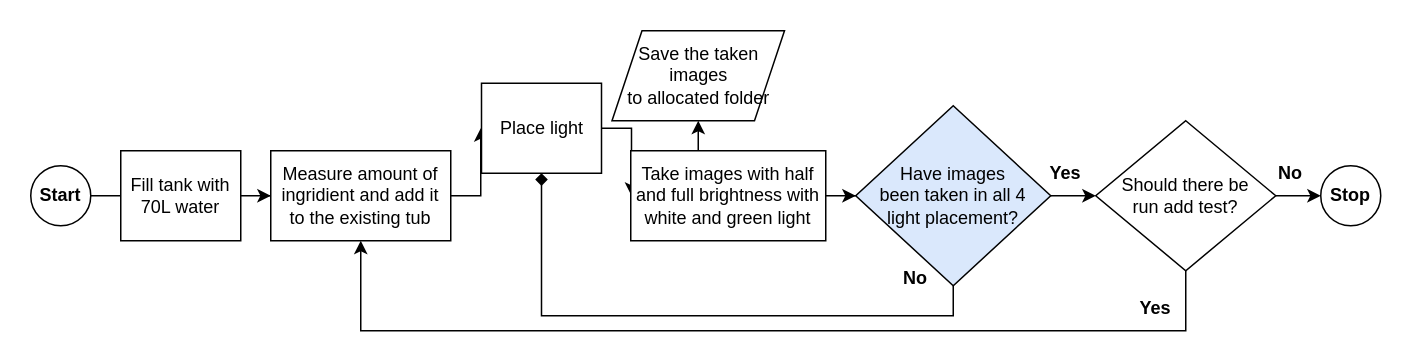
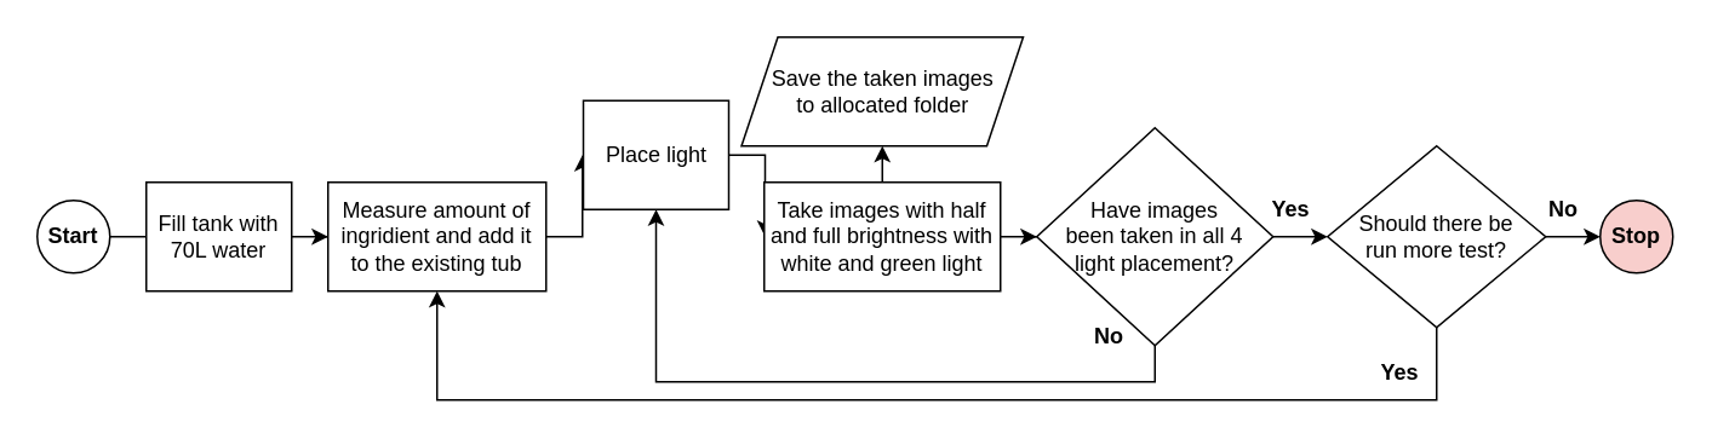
- <mxCell id="16" value="Save the taken images &lt;br&gt;to allocated folder" style="shape=parallelogram;perimeter=parallelogramPerimeter;whiteSpace=wrap;html=1;fixedSize=1;" vertex="1" parent="1"><mxGeometry x="407.5" y="20" width="115" height="60" as="geometry" /></mxCell>
+ <mxCell id="16" value="Save the taken images &lt;br&gt;to allocated folder" style="shape=parallelogram;perimeter=parallelogramPerimeter;whiteSpace=wrap;html=1;fixedSize=1;" vertex="1" parent="1"><mxGeometry x="407.5" y="20" width="155" height="60" as="geometry" /></mxCell>
- <mxCell id="13" style="edgeStyle=orthogonalEdgeStyle;rounded=0;orthogonalLoop=1;jettySize=auto;html=1;exitX=0.5;exitY=1;exitDx=0;exitDy=0;entryX=0.5;entryY=1;entryDx=0;entryDy=0;endArrow=diamond;" edge="1" parent="1" source="15" target="9"><mxGeometry relative="1" as="geometry" /></mxCell>
+ <mxCell id="13" style="edgeStyle=orthogonalEdgeStyle;rounded=0;orthogonalLoop=1;jettySize=auto;html=1;exitX=0.5;exitY=1;exitDx=0;exitDy=0;entryX=0.5;entryY=1;entryDx=0;entryDy=0;" edge="1" parent="1" source="15" target="9"><mxGeometry relative="1" as="geometry" /></mxCell>
- <mxCell id="15" value="Have images &lt;br&gt;been taken in all 4 &lt;br&gt;light placement?" style="rhombus;whiteSpace=wrap;html=1;fillColor=#dae8fc;" vertex="1" parent="1"><mxGeometry x="570" y="70" width="130" height="120" as="geometry" /></mxCell>
+ <mxCell id="15" value="Have images &lt;br&gt;been taken in all 4 &lt;br&gt;light placement?" style="rhombus;whiteSpace=wrap;html=1;" vertex="1" parent="1"><mxGeometry x="570" y="70" width="130" height="120" as="geometry" /></mxCell>
- <mxCell id="21" value="Should there be &lt;br&gt;run add test?" style="rhombus;whiteSpace=wrap;html=1;" vertex="1" parent="1"><mxGeometry x="730" y="80" width="120" height="100" as="geometry" /></mxCell>
+ <mxCell id="21" value="Should there be &lt;br&gt;run more test?" style="rhombus;whiteSpace=wrap;html=1;" vertex="1" parent="1"><mxGeometry x="730" y="80" width="120" height="100" as="geometry" /></mxCell>
- <mxCell id="23" value="&lt;b&gt;Stop&lt;/b&gt;" style="ellipse;whiteSpace=wrap;html=1;aspect=fixed;" vertex="1" parent="1"><mxGeometry x="880" y="110" width="40" height="40" as="geometry" /></mxCell>
+ <mxCell id="23" value="&lt;b&gt;Stop&lt;/b&gt;" style="ellipse;whiteSpace=wrap;html=1;aspect=fixed;fillColor=#f8cecc;" vertex="1" parent="1"><mxGeometry x="880" y="110" width="40" height="40" as="geometry" /></mxCell>
